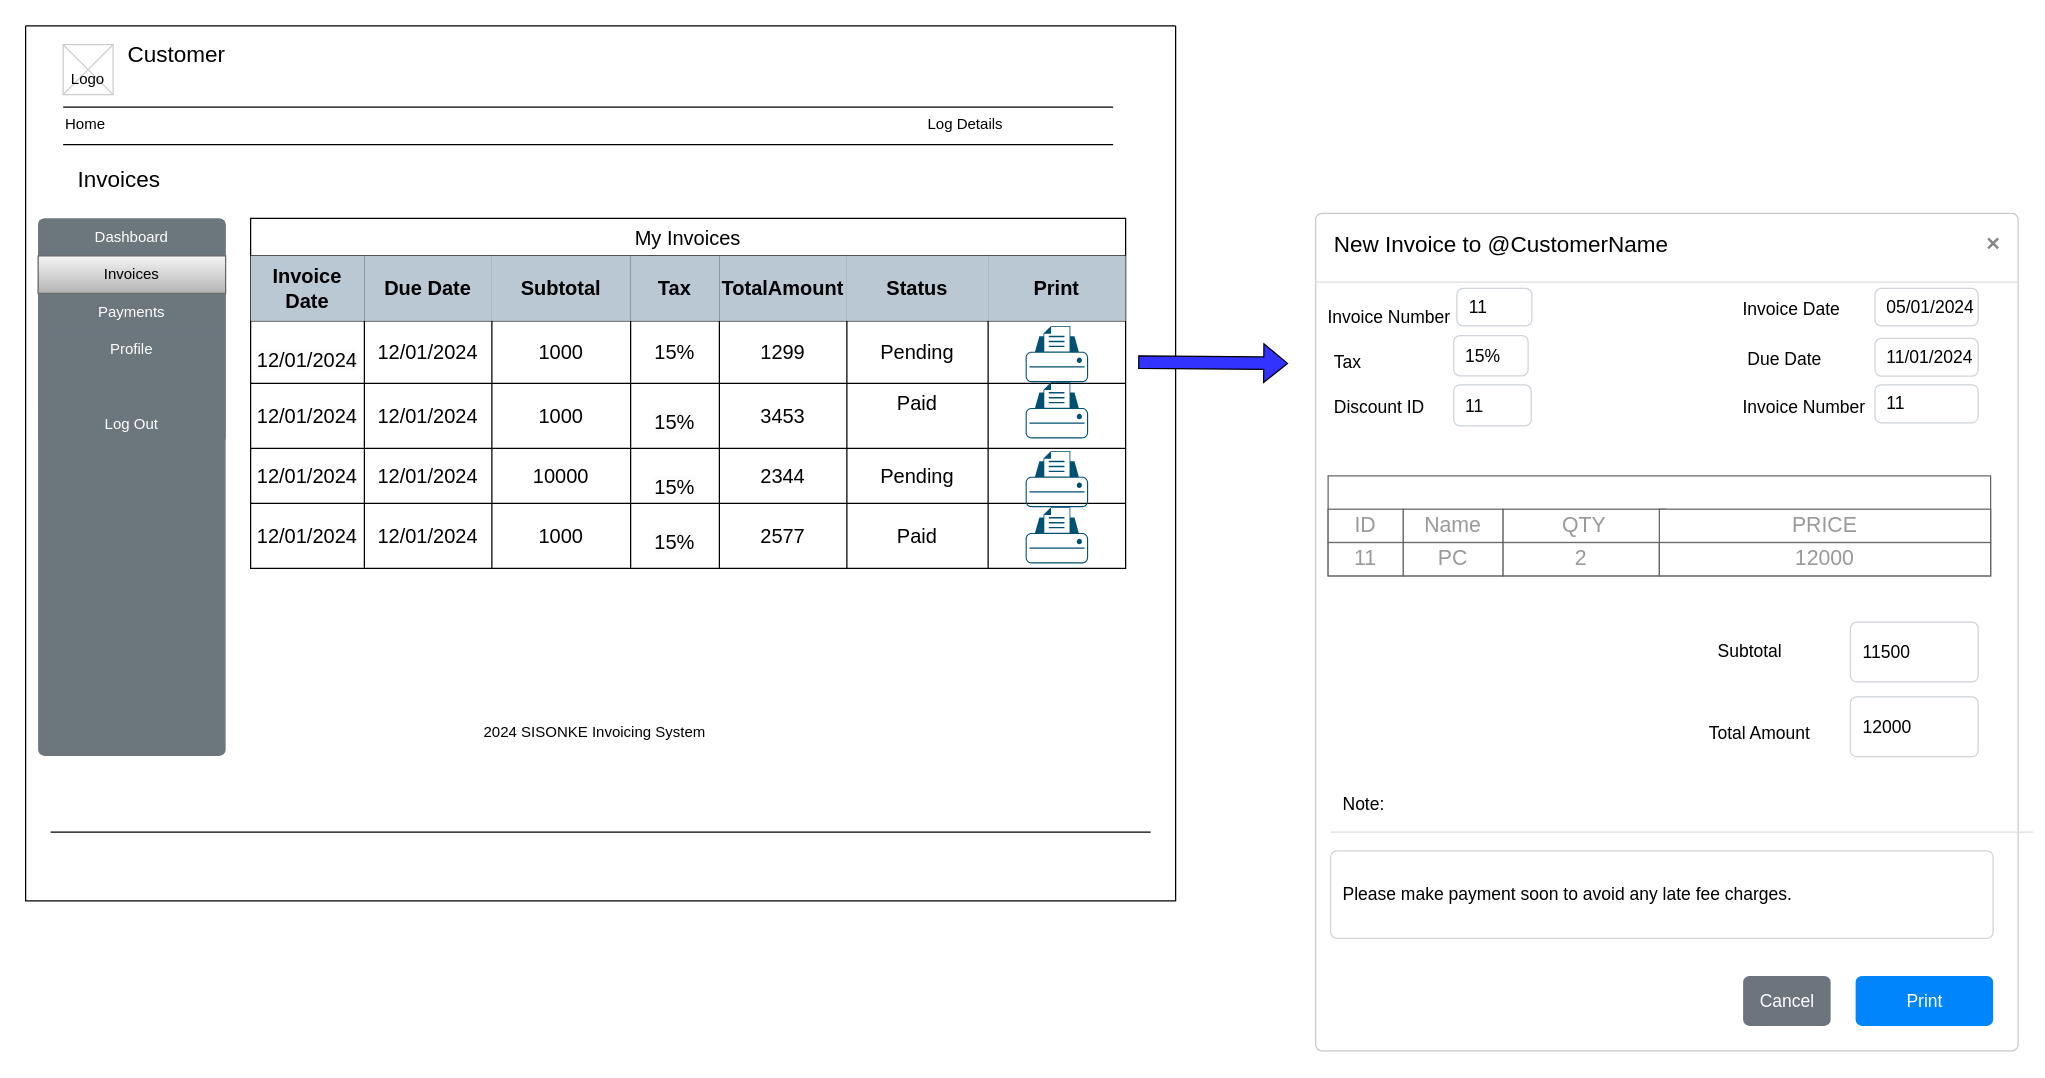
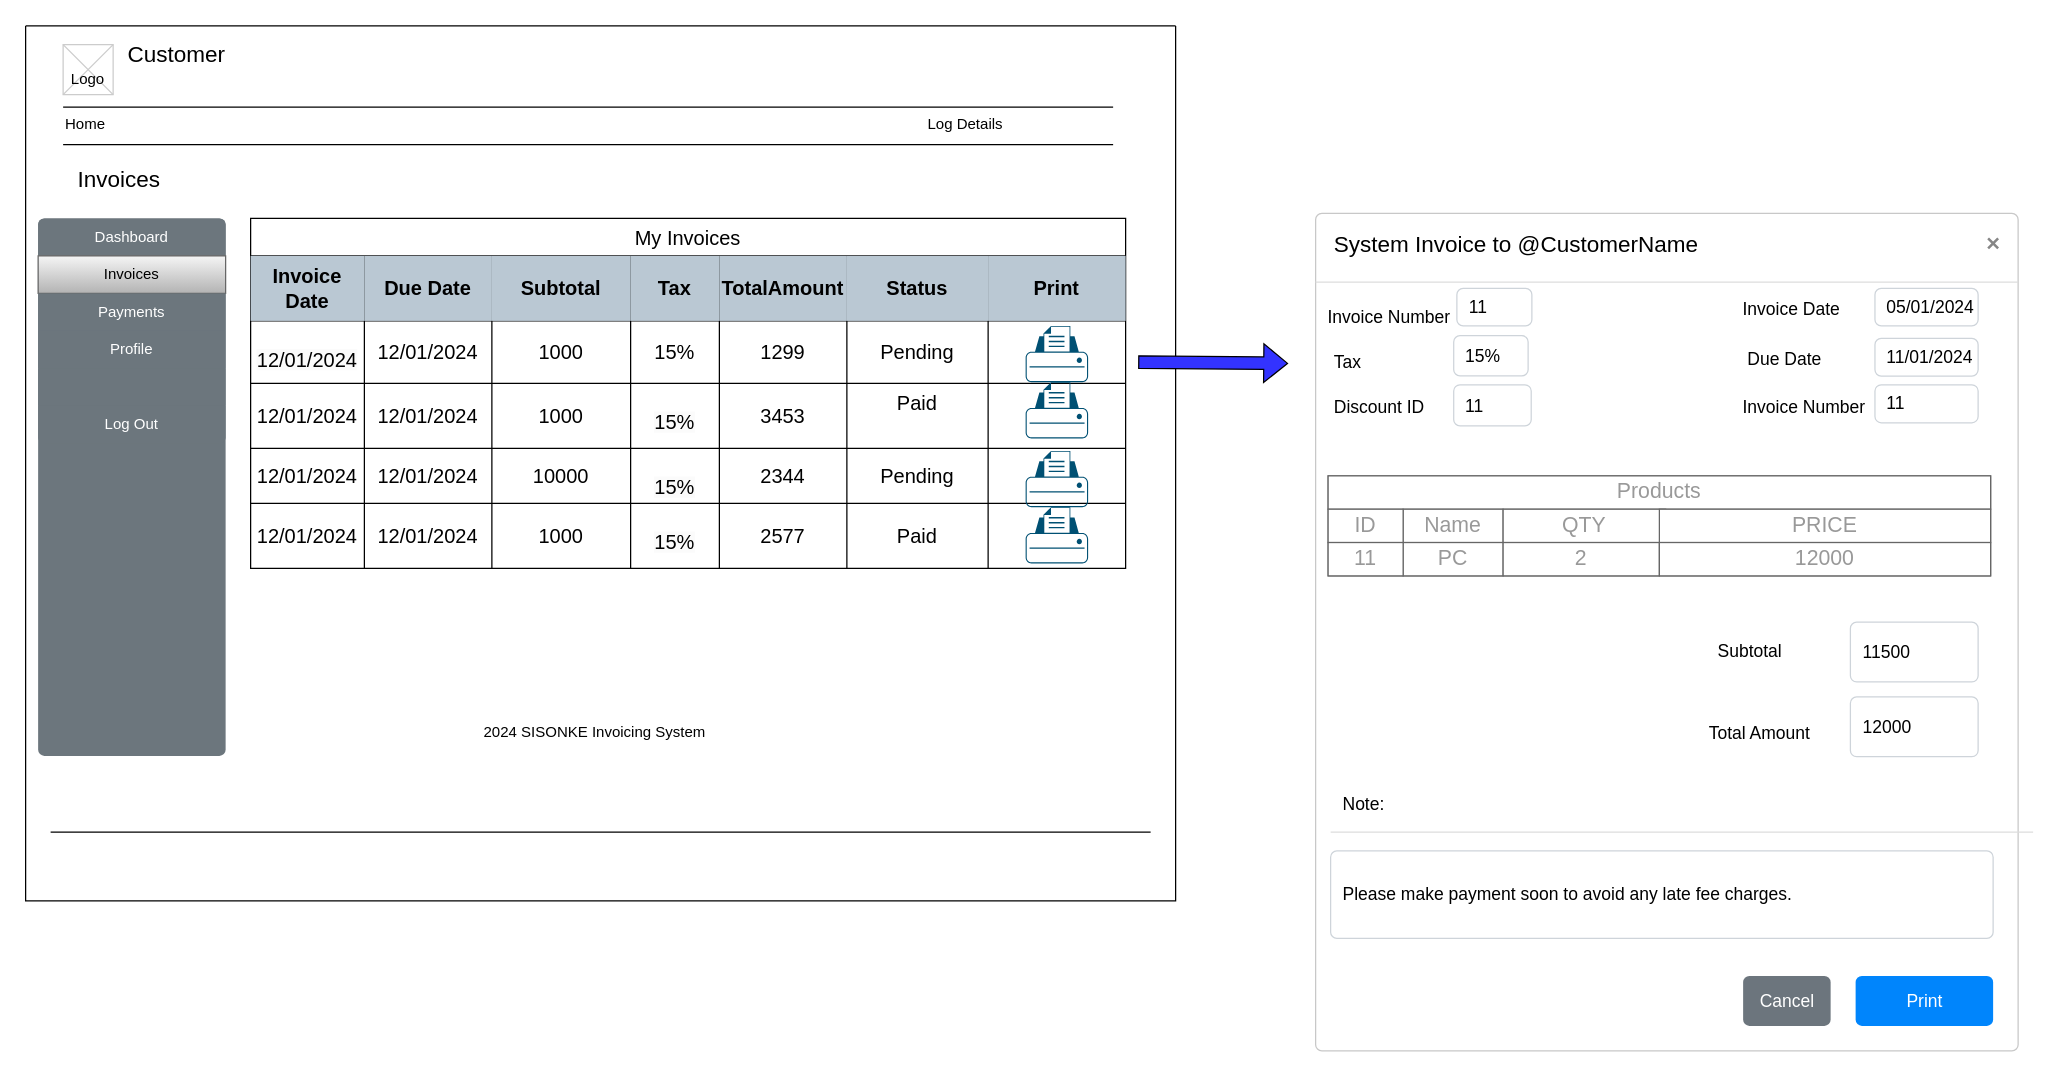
- <mxCell id="67" value="New Invoice to @CustomerName" style="html=1;shadow=0;dashed=0;shape=mxgraph.bootstrap.rrect;rSize=5;html=1;strokeColor=#C8C8C8;fillColor=#ffffff;whiteSpace=wrap;verticalAlign=top;align=left;fontSize=18;spacing=15;spacingTop=-5;" vertex="1" parent="1"><mxGeometry x="1052" y="170" width="562" height="670" as="geometry" /></mxCell>
+ <mxCell id="67" value="System Invoice to @CustomerName" style="html=1;shadow=0;dashed=0;shape=mxgraph.bootstrap.rrect;rSize=5;html=1;strokeColor=#C8C8C8;fillColor=#ffffff;whiteSpace=wrap;verticalAlign=top;align=left;fontSize=18;spacing=15;spacingTop=-5;" vertex="1" parent="1"><mxGeometry x="1052" y="170" width="562" height="670" as="geometry" /></mxCell>
+ <mxCell id="92" value="Products" style="strokeColor=inherit;fillColor=inherit;gradientColor=inherit;strokeWidth=1;shadow=0;dashed=0;align=center;html=1;shape=mxgraph.mockup.misc.rrect;rSize=0;fontSize=17;fontColor=#999999;whiteSpace=wrap;" vertex="1" parent="91"><mxGeometry width="530" height="26.667" as="geometry" /></mxCell>
